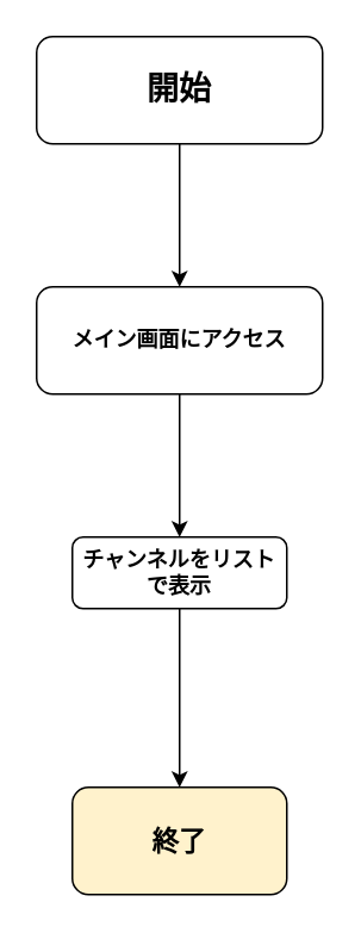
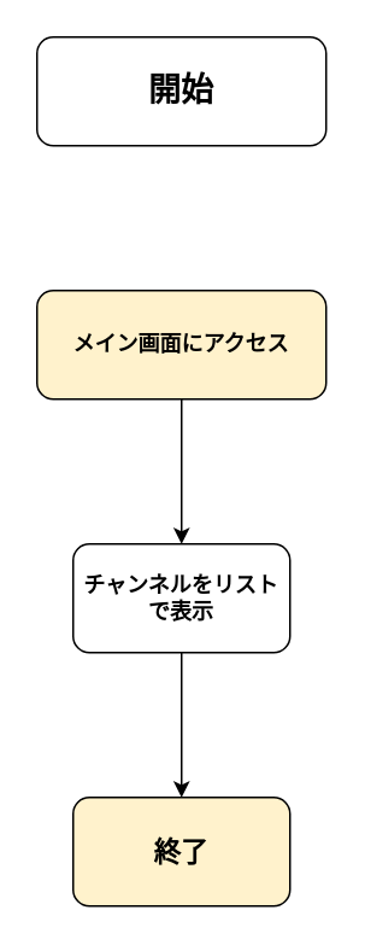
- <mxCell id="2" value="" style="edgeStyle=none;html=1;fontSize=18;" edge="1" parent="1" source="3" target="5"><mxGeometry relative="1" as="geometry" /></mxCell>
- <mxCell id="5" value="&lt;b&gt;メイン画面にアクセス&lt;/b&gt;" style="rounded=1;whiteSpace=wrap;html=1;" vertex="1" parent="1"><mxGeometry x="20" y="160" width="160" height="60" as="geometry" /></mxCell>
+ <mxCell id="5" value="&lt;b&gt;メイン画面にアクセス&lt;/b&gt;" style="rounded=1;whiteSpace=wrap;html=1;fillColor=#fff2cc;" vertex="1" parent="1"><mxGeometry x="20" y="160" width="160" height="60" as="geometry" /></mxCell>
- <mxCell id="7" value="&lt;b&gt;チャンネルをリストで表示&lt;/b&gt;" style="whiteSpace=wrap;html=1;rounded=1;" vertex="1" parent="1"><mxGeometry x="40" y="300" width="120" height="40" as="geometry" /></mxCell>
+ <mxCell id="7" value="&lt;b&gt;チャンネルをリストで表示&lt;/b&gt;" style="whiteSpace=wrap;html=1;rounded=1;" vertex="1" parent="1"><mxGeometry x="40" y="300" width="120" height="60" as="geometry" /></mxCell>
